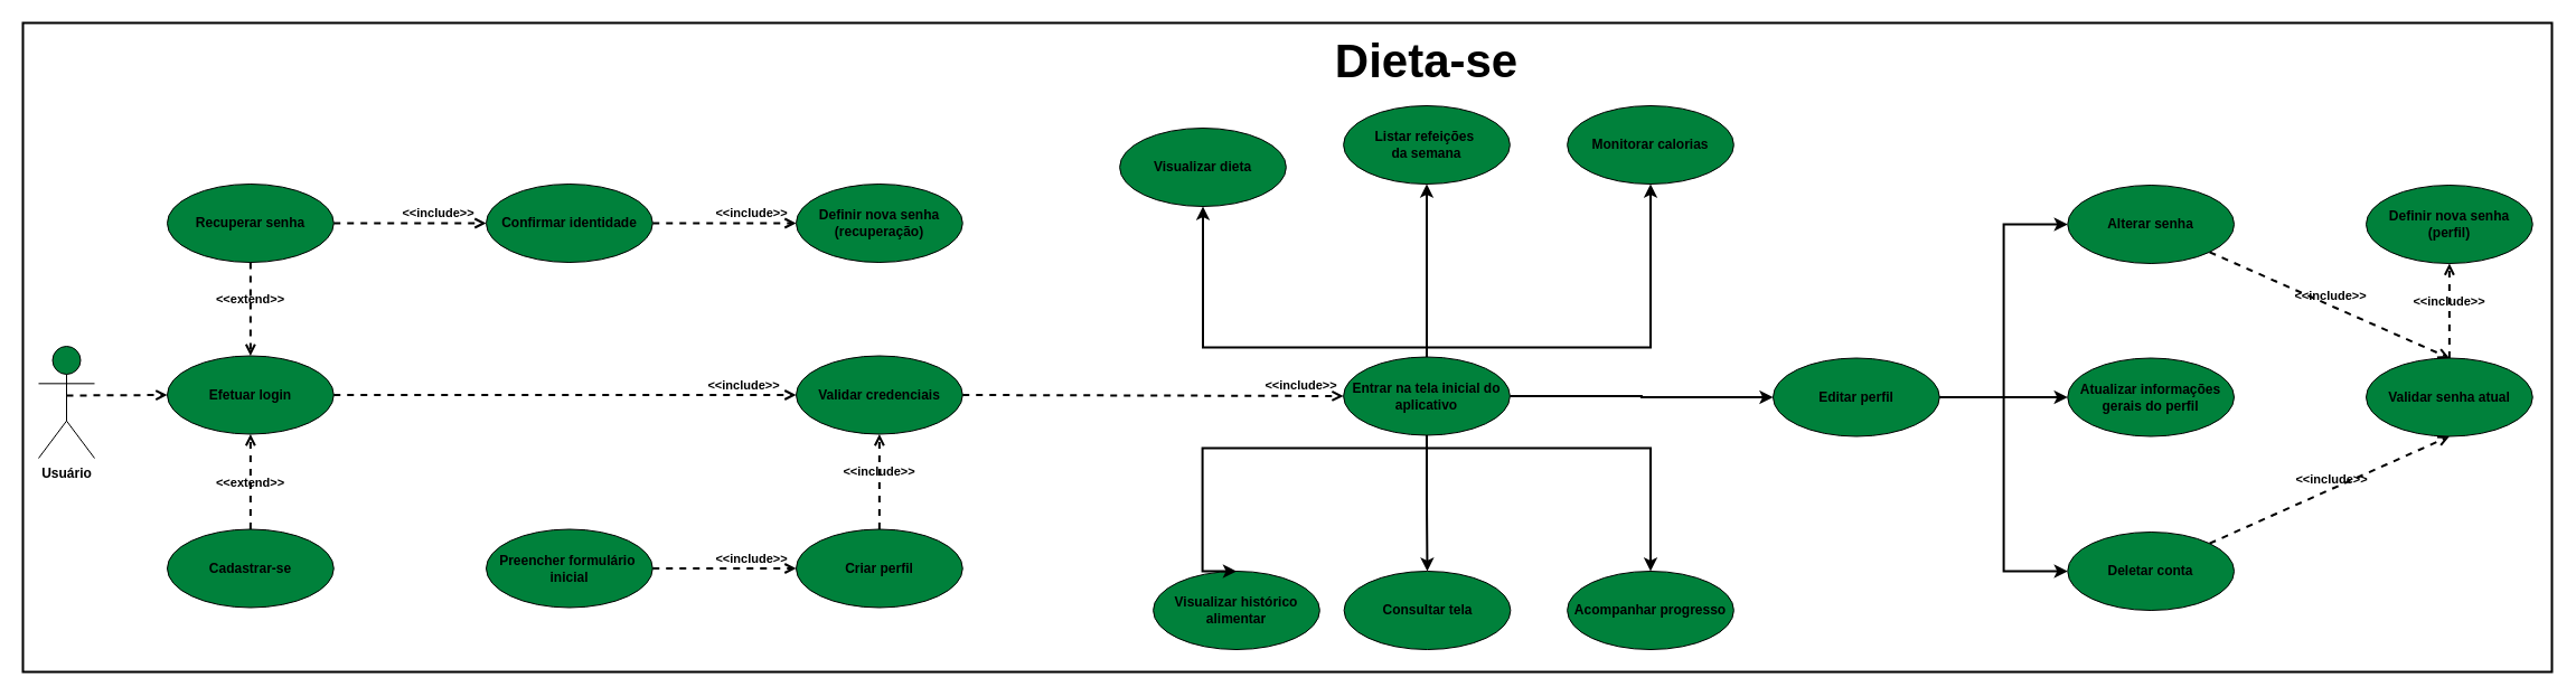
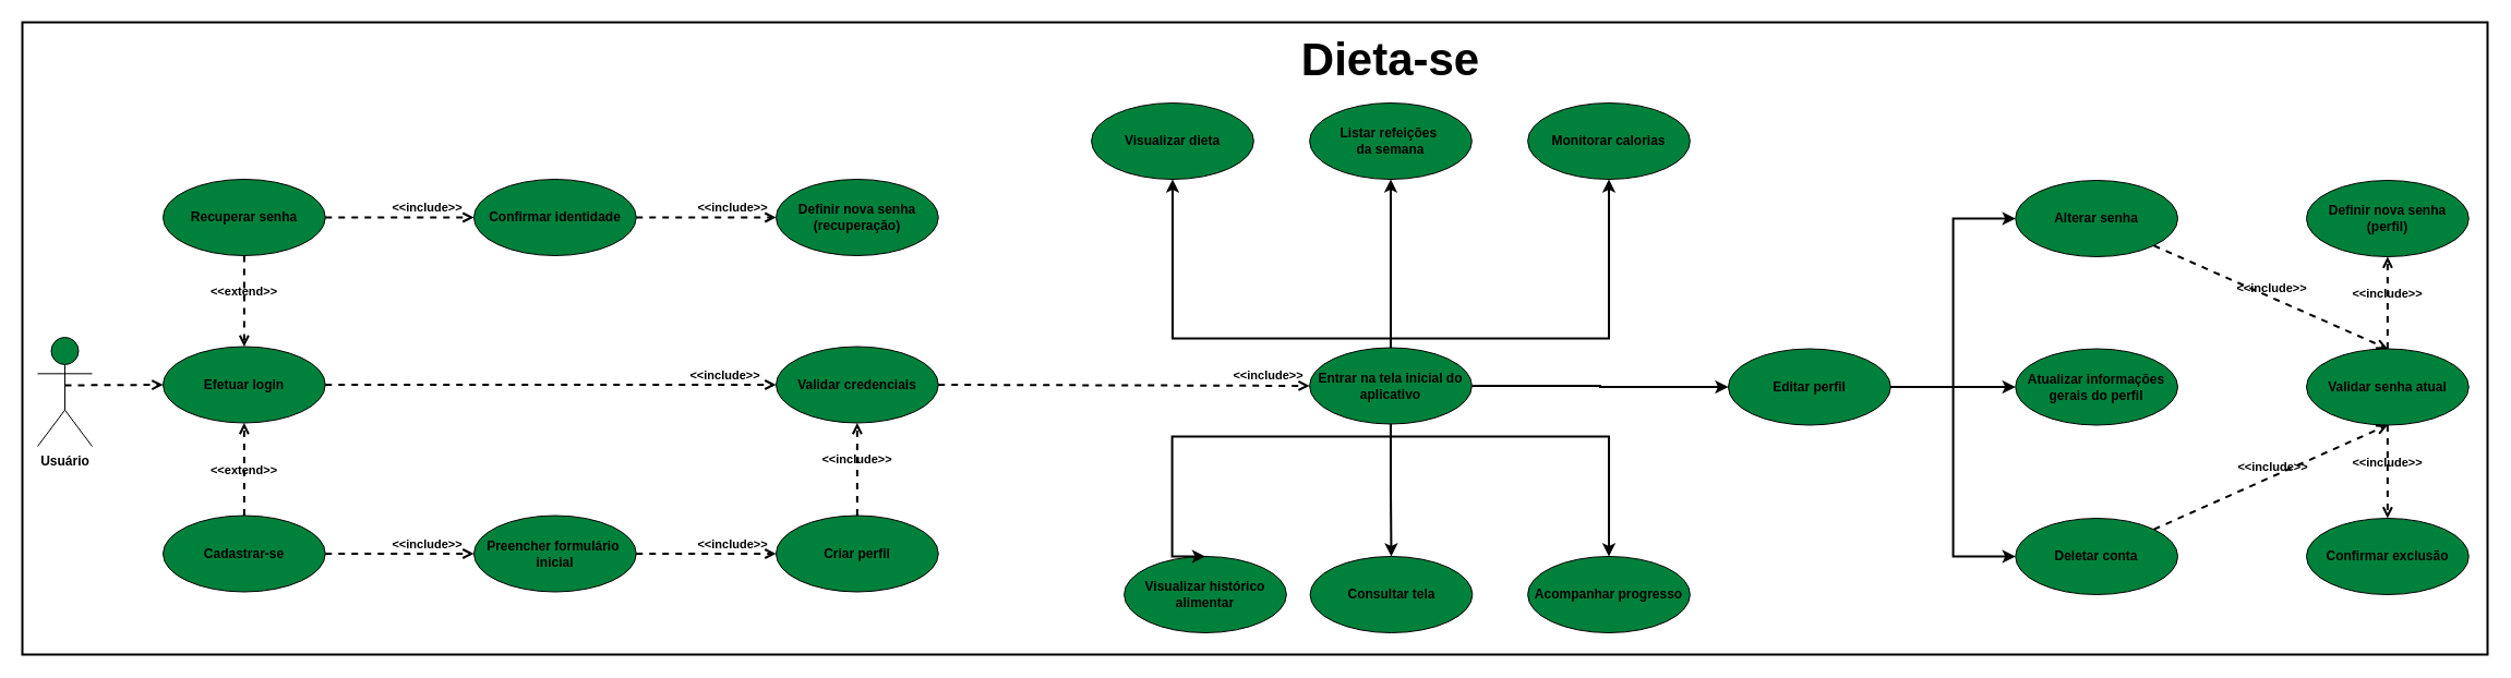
- <mxCell id="11" value="Visualizar dieta" style="ellipse;whiteSpace=wrap;html=1;strokeColor=light-dark(#000000,#000000);fontColor=light-dark(#000000,#FFFFFF);fontStyle=1;fillColor=light-dark(#00813B,#00813B);" parent="1" vertex="1"><mxGeometry x="1000.12" y="114" width="148.75" height="70" as="geometry" /></mxCell>
+ <mxCell id="11" value="Visualizar dieta" style="ellipse;whiteSpace=wrap;html=1;strokeColor=light-dark(#000000,#000000);fontColor=light-dark(#000000,#FFFFFF);fontStyle=1;fillColor=light-dark(#00813B,#00813B);" parent="1" vertex="1"><mxGeometry x="1000.12" y="94" width="148.75" height="70" as="geometry" /></mxCell>
+ <mxCell id="34" value="&lt;font style=&quot;color: light-dark(rgb(0, 0, 0), rgb(0, 0, 0));&quot;&gt;&amp;lt;&amp;lt;include&amp;gt;&amp;gt;&lt;/font&gt;" style="html=1;verticalAlign=bottom;labelBackgroundColor=none;endArrow=open;endFill=0;dashed=1;rounded=0;exitX=0.5;exitY=1;exitDx=0;exitDy=0;strokeColor=light-dark(#000000,#000000);fontColor=light-dark(#000000,#FFFFFF);fontStyle=1;strokeWidth=2;entryX=0.5;entryY=0;entryDx=0;entryDy=0;" parent="1" edge="1" target="33" source="32"><mxGeometry x="0.005" width="160" relative="1" as="geometry"><mxPoint x="2151.625" y="390" as="sourcePoint" /><mxPoint x="2152" y="475" as="targetPoint" /><mxPoint as="offset" /></mxGeometry></mxCell>
+ <mxCell id="8" value="&lt;font style=&quot;color: light-dark(rgb(0, 0, 0), rgb(0, 0, 0));&quot;&gt;&amp;lt;&amp;lt;include&amp;gt;&amp;gt;&lt;/font&gt;" style="html=1;verticalAlign=bottom;labelBackgroundColor=none;endArrow=open;endFill=0;dashed=1;rounded=0;exitX=1;exitY=0.5;exitDx=0;exitDy=0;entryX=0;entryY=0.5;entryDx=0;entryDy=0;strokeColor=light-dark(#000000,#000000);fontColor=light-dark(#000000,#FFFFFF);fontStyle=1;strokeWidth=2;" parent="1" source="4" target="7" edge="1"><mxGeometry x="0.366" width="160" relative="1" as="geometry"><mxPoint x="219" y="567.5" as="sourcePoint" /><mxPoint x="320" y="567.5" as="targetPoint" /><mxPoint as="offset" /></mxGeometry></mxCell>
+ <mxCell id="33" value="Confirmar exclusão" style="ellipse;whiteSpace=wrap;html=1;strokeColor=light-dark(#000000,#000000);fontColor=light-dark(#000000,#FFFFFF);fontStyle=1;fillColor=light-dark(#00813B,#00813B);" parent="1" vertex="1"><mxGeometry x="2114" y="475" width="148.75" height="70" as="geometry" /></mxCell>
